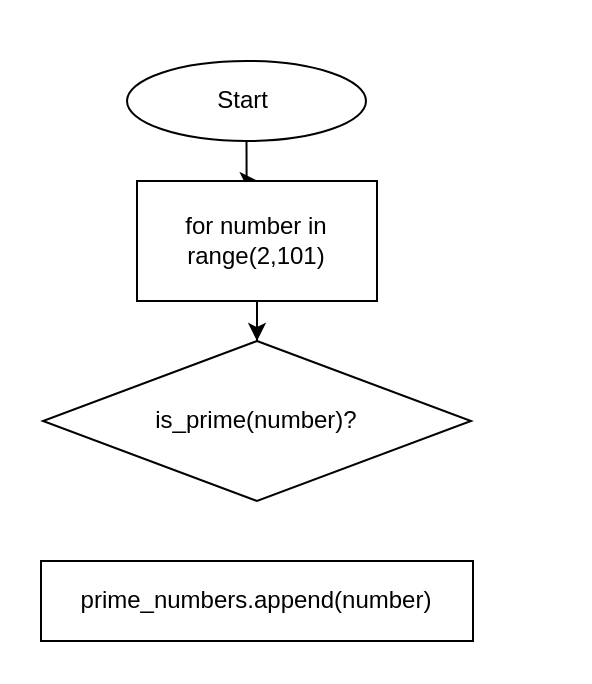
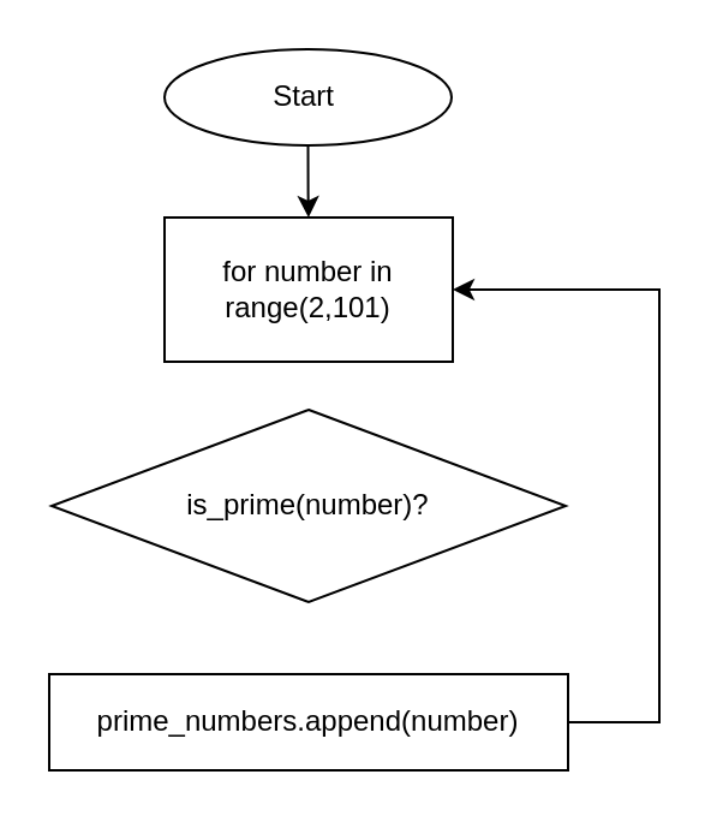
- <mxCell id="3" value="Start&amp;nbsp;" style="ellipse;whiteSpace=wrap;html=1;" vertex="1" parent="1"><mxGeometry x="63" y="30" width="119.5" height="40" as="geometry" /></mxCell>
+ <mxCell id="3" value="Start&amp;nbsp;" style="ellipse;whiteSpace=wrap;html=1;" vertex="1" parent="1"><mxGeometry x="68" y="20" width="119.5" height="40" as="geometry" /></mxCell>
- <mxCell id="4" value="" style="edgeStyle=orthogonalEdgeStyle;rounded=0;orthogonalLoop=1;jettySize=auto;html=1;" edge="1" parent="1" source="5" target="6"><mxGeometry relative="1" as="geometry" /></mxCell>
+ <mxCell id="8" value="" style="endArrow=classic;html=1;rounded=0;exitX=1;exitY=0.5;exitDx=0;exitDy=0;entryX=1;entryY=0.5;entryDx=0;entryDy=0;" edge="1" parent="1" source="7" target="5"><mxGeometry width="50" height="50" relative="1" as="geometry"><mxPoint x="84" y="220" as="sourcePoint" /><mxPoint x="134" y="170" as="targetPoint" /><Array as="points"><mxPoint x="274" y="300" /><mxPoint x="274" y="120" /></Array></mxGeometry></mxCell>
